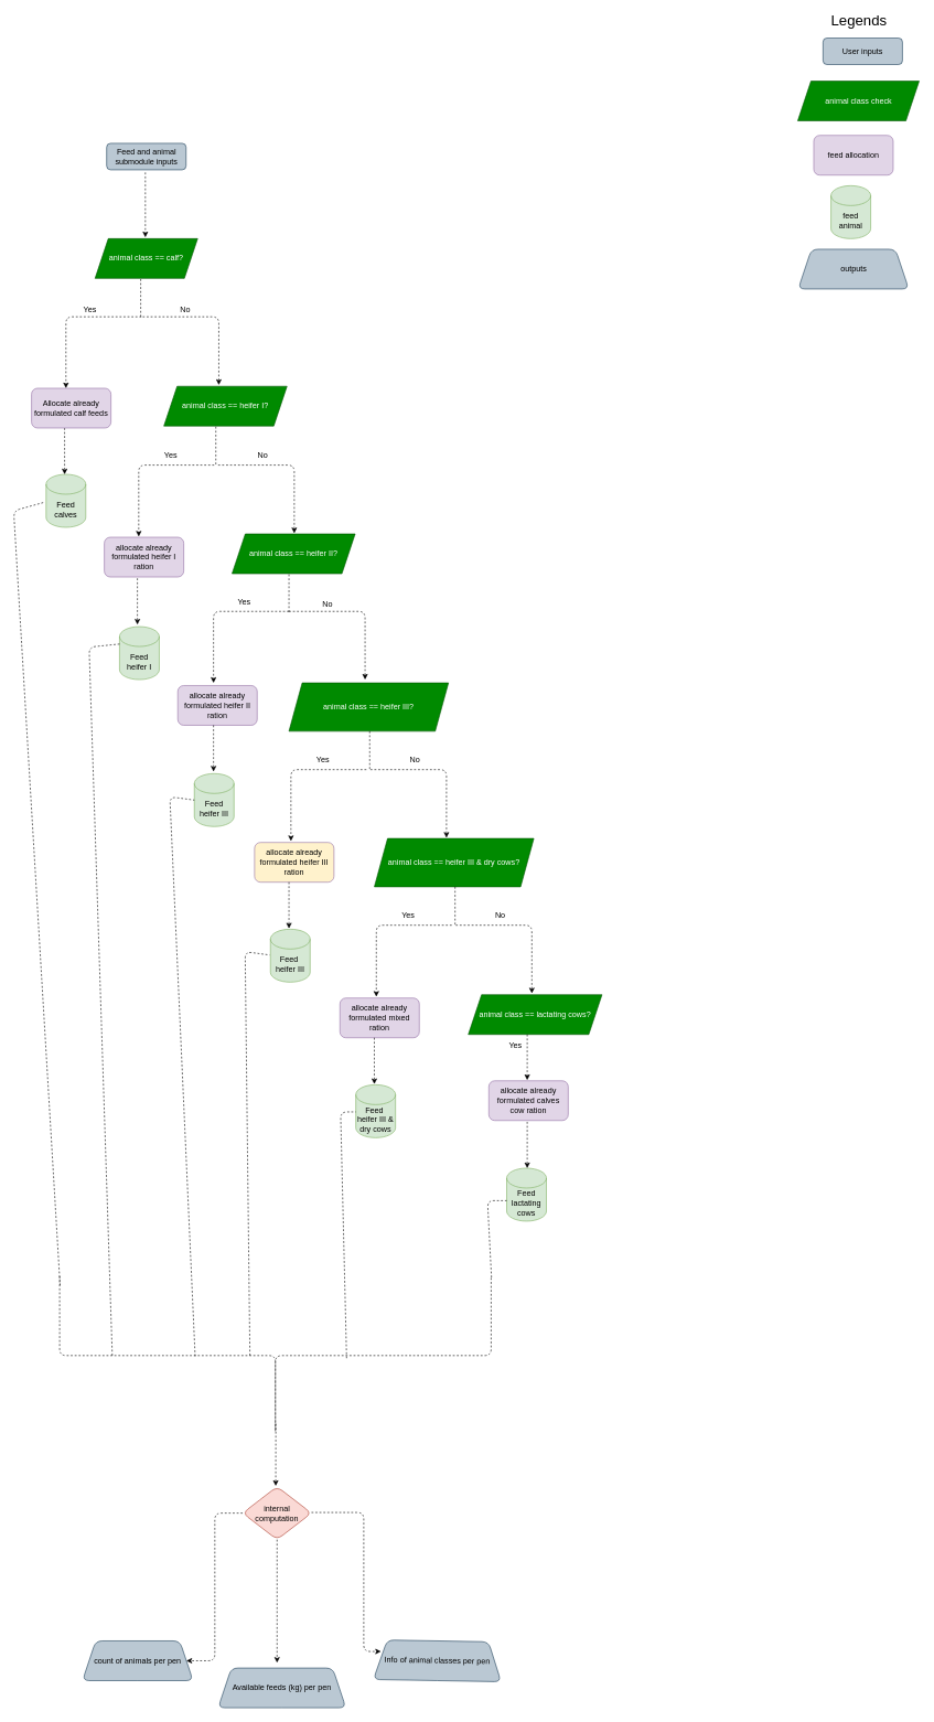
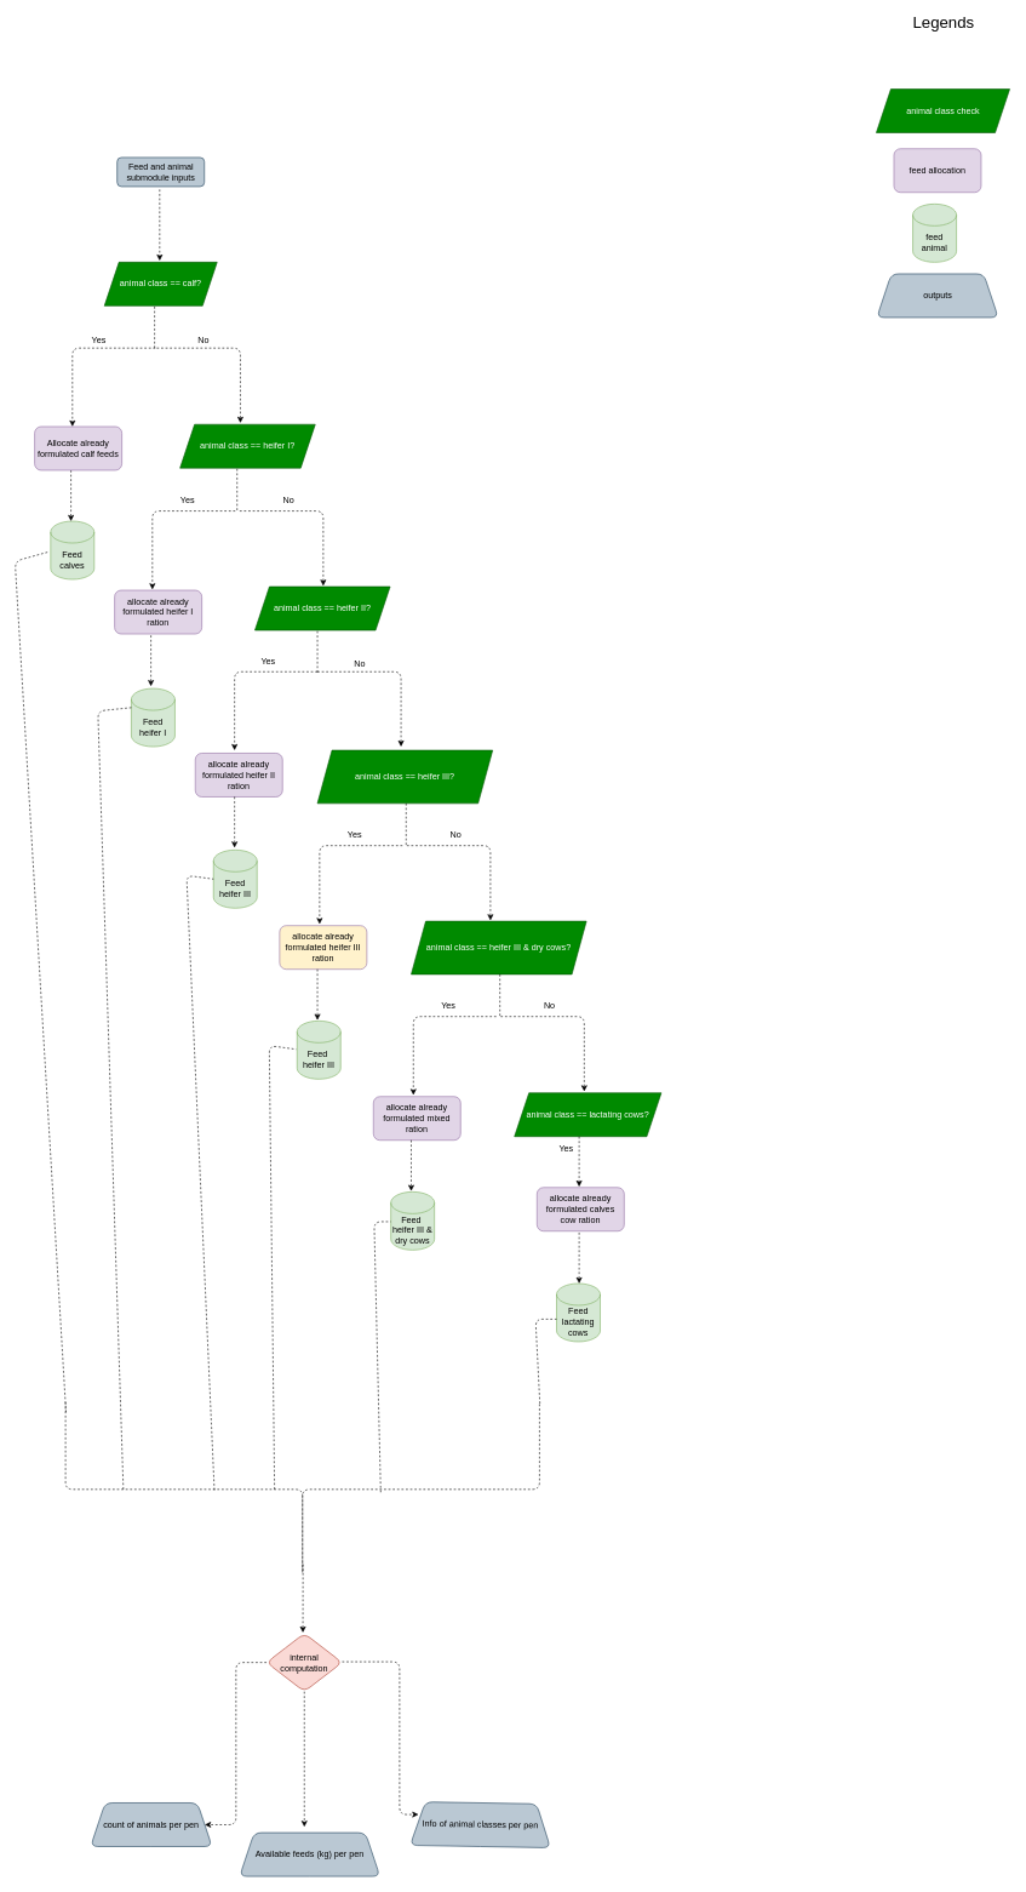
- <mxCell id="70" value="User inputs" style="rounded=1;whiteSpace=wrap;html=1;fontSize=12;glass=0;strokeWidth=1;shadow=0;fillColor=#bac8d3;strokeColor=#23445d;" vertex="1" parent="1"><mxGeometry x="1243" y="57" width="120" height="40" as="geometry" /></mxCell>
